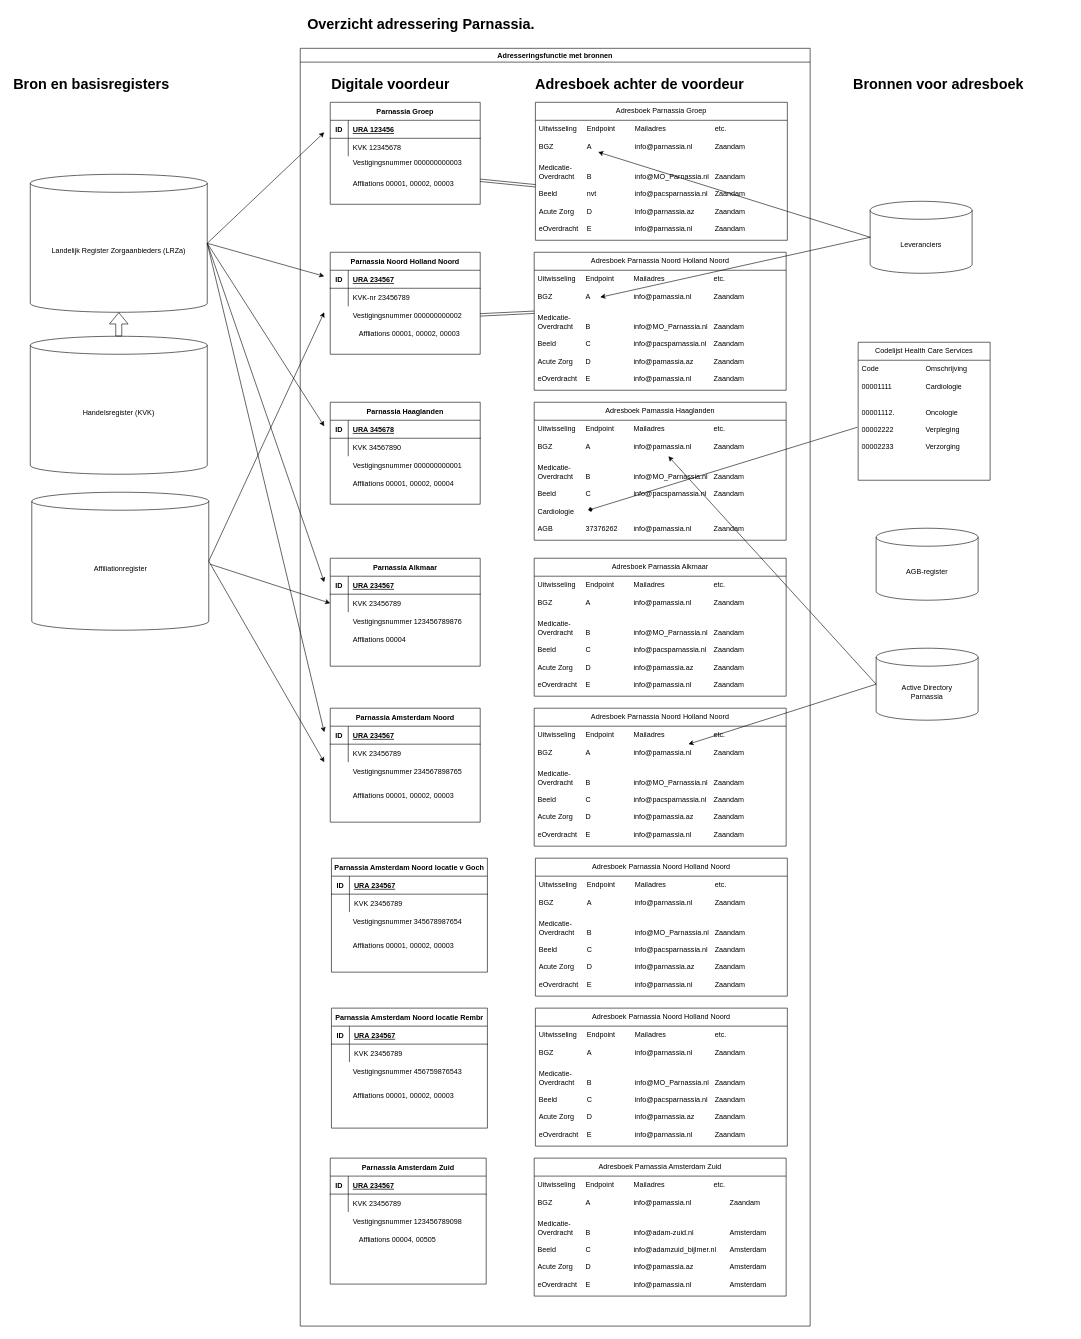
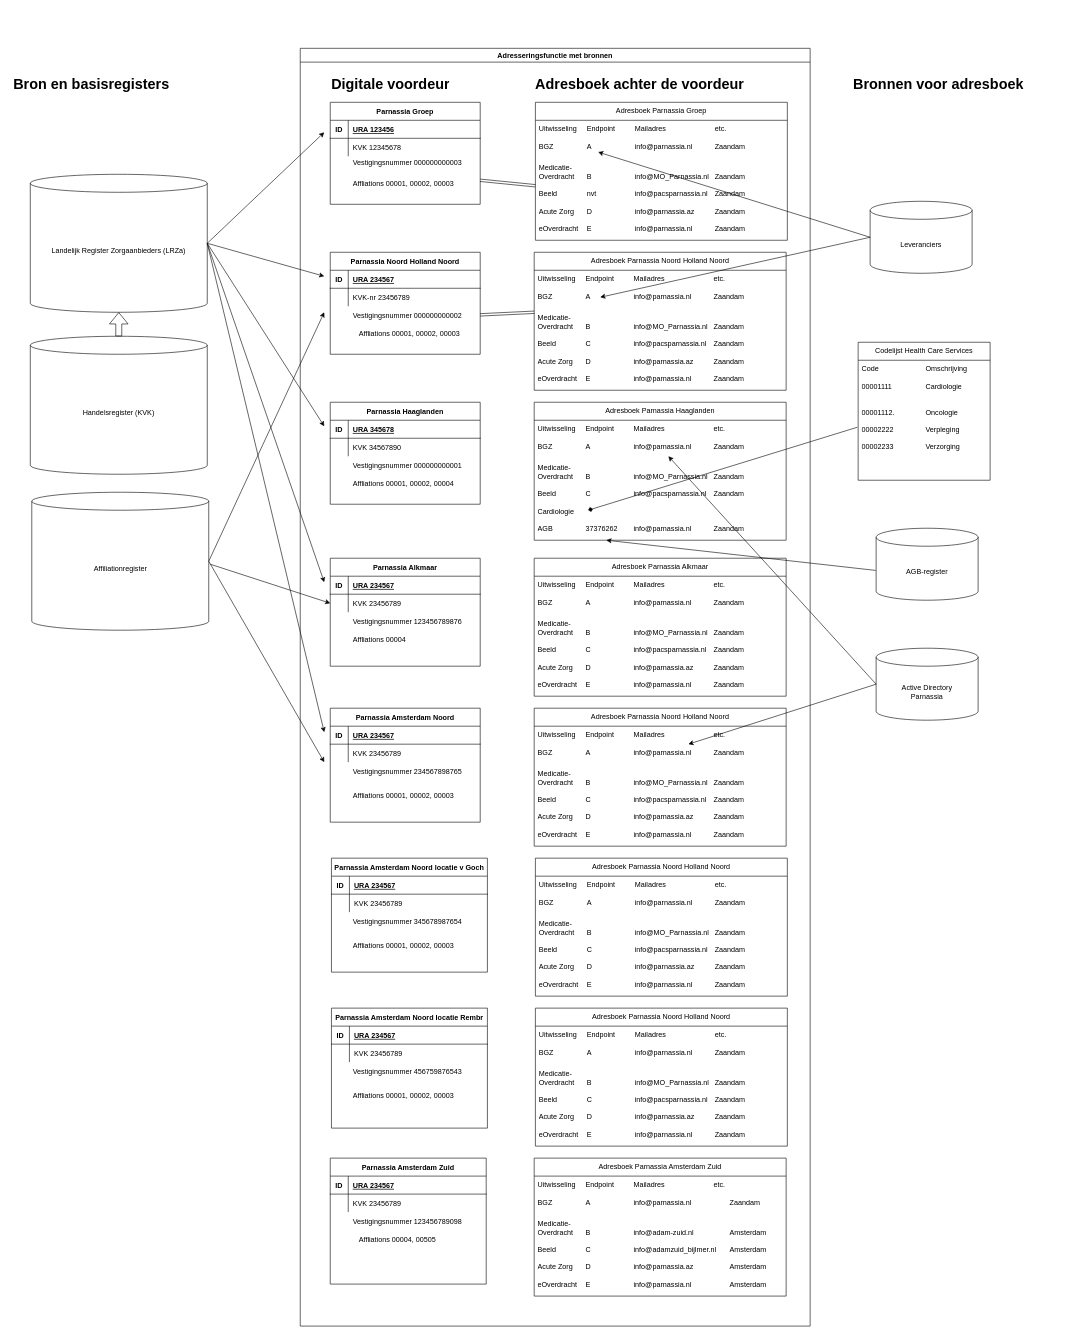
- <mxCell id="9" value="&lt;h1 style=&quot;margin-top: 0px;&quot;&gt;&lt;span style=&quot;background-color: initial;&quot;&gt;Overzicht adressering Parnassia&lt;/span&gt;.&lt;/h1&gt;" style="text;html=1;whiteSpace=wrap;overflow=hidden;rounded=0;" parent="1" vertex="1"><mxGeometry x="510" width="440" height="50" as="geometry" y="20" /></mxCell>
+ <mxCell id="136" value="" style="endArrow=classic;html=1;rounded=0;exitX=-0.004;exitY=0.586;exitDx=0;exitDy=0;exitPerimeter=0;entryX=0.286;entryY=1;entryDx=0;entryDy=0;entryPerimeter=0;" edge="1" parent="1" source="25" target="49"><mxGeometry width="50" height="50" relative="1" as="geometry"><mxPoint x="1000" y="1150" as="sourcePoint" /><mxPoint x="1050" y="1100" as="targetPoint" /></mxGeometry></mxCell>
